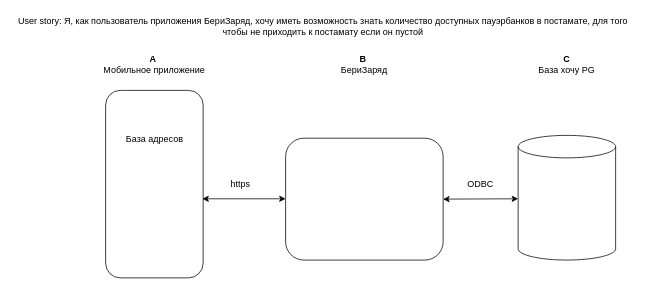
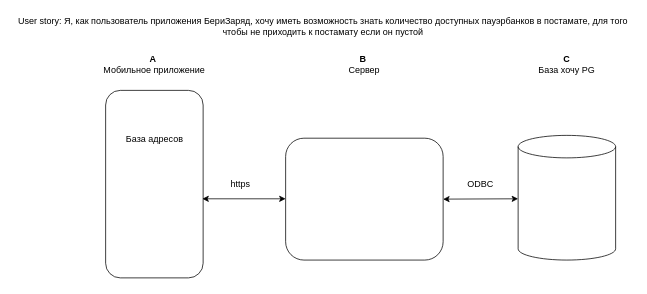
- <mxCell id="9" value="&lt;b&gt;B&lt;/b&gt;&amp;nbsp;&lt;div&gt;БериЗаряд&lt;/div&gt;" style="text;html=1;align=center;verticalAlign=middle;whiteSpace=wrap;rounded=0;" vertex="1" parent="1"><mxGeometry x="460" y="65" width="50" height="40" as="geometry" /></mxCell>
+ <mxCell id="9" value="&lt;b&gt;B&lt;/b&gt;&amp;nbsp;&lt;div&gt;Сервер&lt;/div&gt;" style="text;html=1;align=center;verticalAlign=middle;whiteSpace=wrap;rounded=0;" vertex="1" parent="1"><mxGeometry x="460" y="65" width="50" height="40" as="geometry" /></mxCell>
